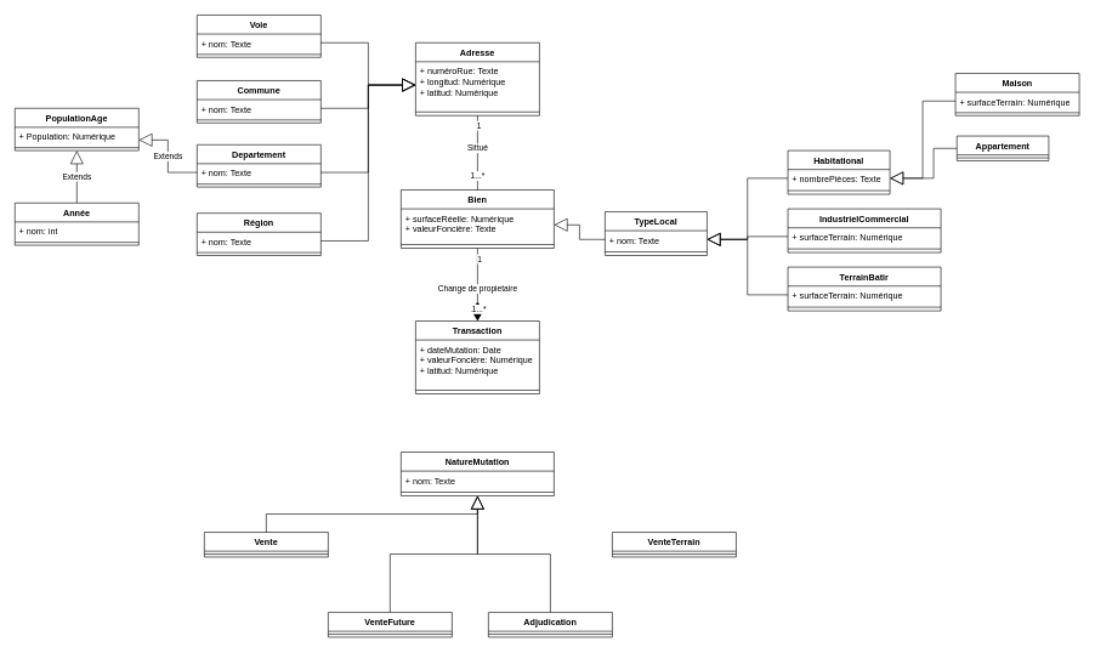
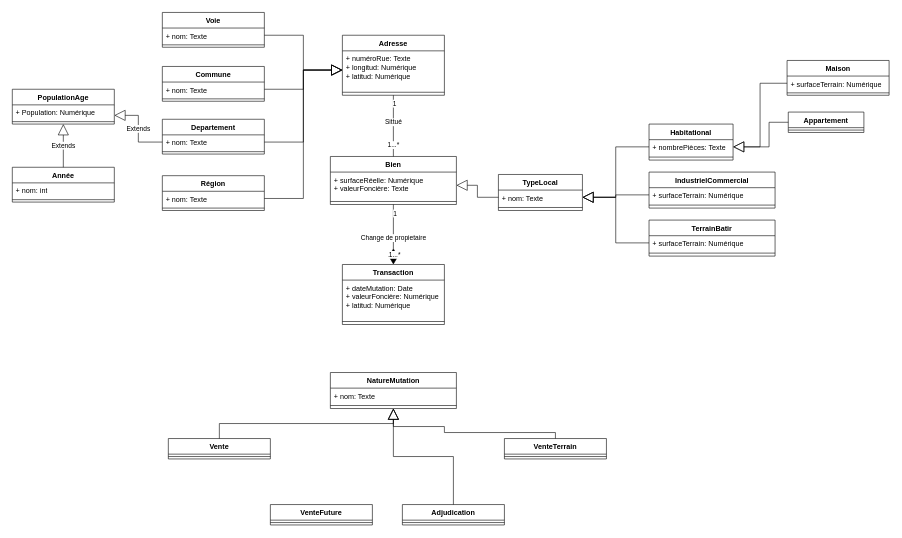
+ <mxCell id="51" value="&lt;div&gt;&lt;br&gt;&lt;/div&gt;&lt;div&gt;&lt;br&gt;&lt;/div&gt;" style="endArrow=block;endSize=16;endFill=0;html=1;exitX=0.5;exitY=0;exitDx=0;exitDy=0;entryX=0.5;entryY=1;entryDx=0;entryDy=0;rounded=0;edgeStyle=orthogonalEdgeStyle;" parent="1" source="46" target="16" edge="1"><mxGeometry x="-0.059" y="-35" width="160" relative="1" as="geometry"><mxPoint x="765" y="850" as="sourcePoint" /><mxPoint x="685" y="710" as="targetPoint" /><mxPoint as="offset" /><Array as="points"><mxPoint x="925" y="720" /><mxPoint x="740" y="720" /><mxPoint x="740" y="710" /><mxPoint x="655" y="710" /></Array></mxGeometry></mxCell>
- <mxCell id="49" value="&lt;div&gt;&lt;br&gt;&lt;/div&gt;&lt;div&gt;&lt;br&gt;&lt;/div&gt;" style="endArrow=block;endSize=16;endFill=0;html=1;exitX=0.5;exitY=0;exitDx=0;exitDy=0;entryX=0.5;entryY=1;entryDx=0;entryDy=0;rounded=0;edgeStyle=orthogonalEdgeStyle;" parent="1" source="42" target="16" edge="1"><mxGeometry x="-0.059" y="-35" width="160" relative="1" as="geometry"><mxPoint x="375" y="740" as="sourcePoint" /><mxPoint x="665" y="690" as="targetPoint" /><mxPoint as="offset" /></mxGeometry></mxCell>
